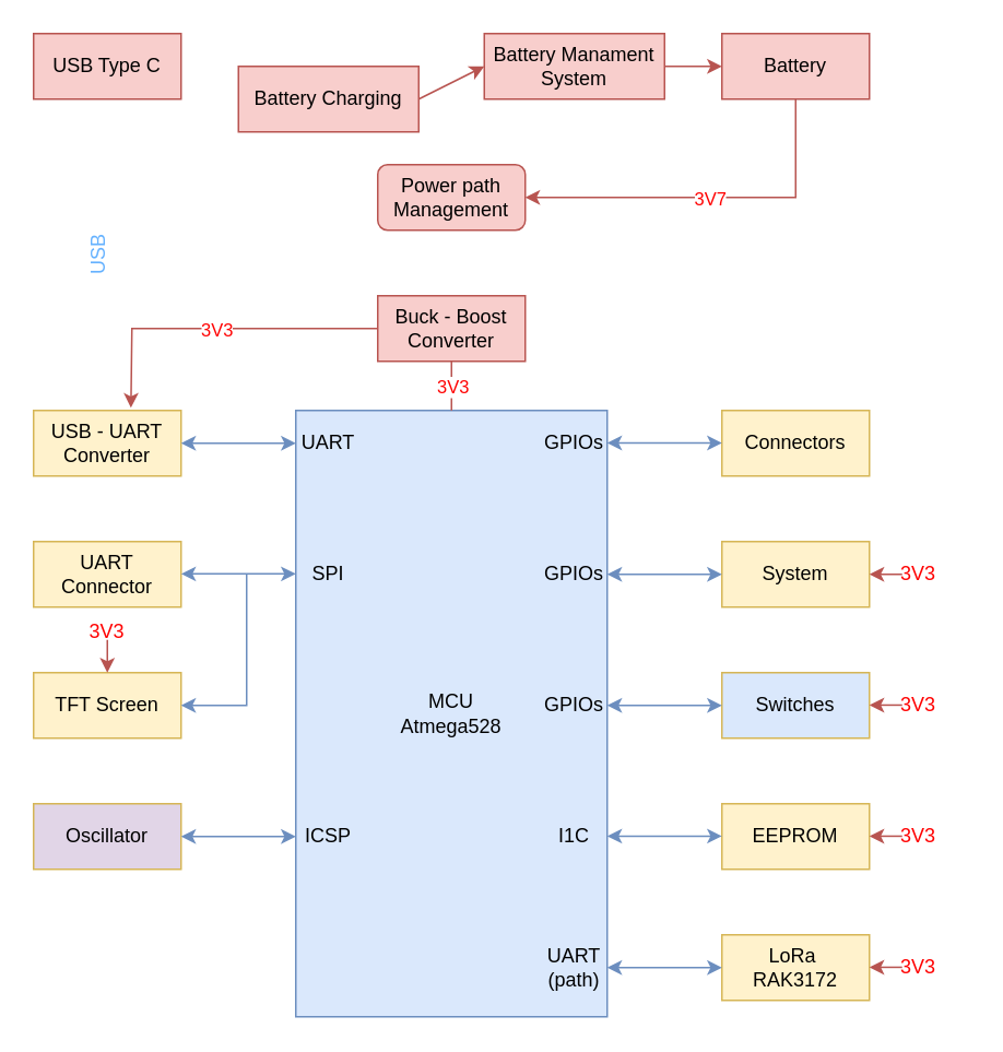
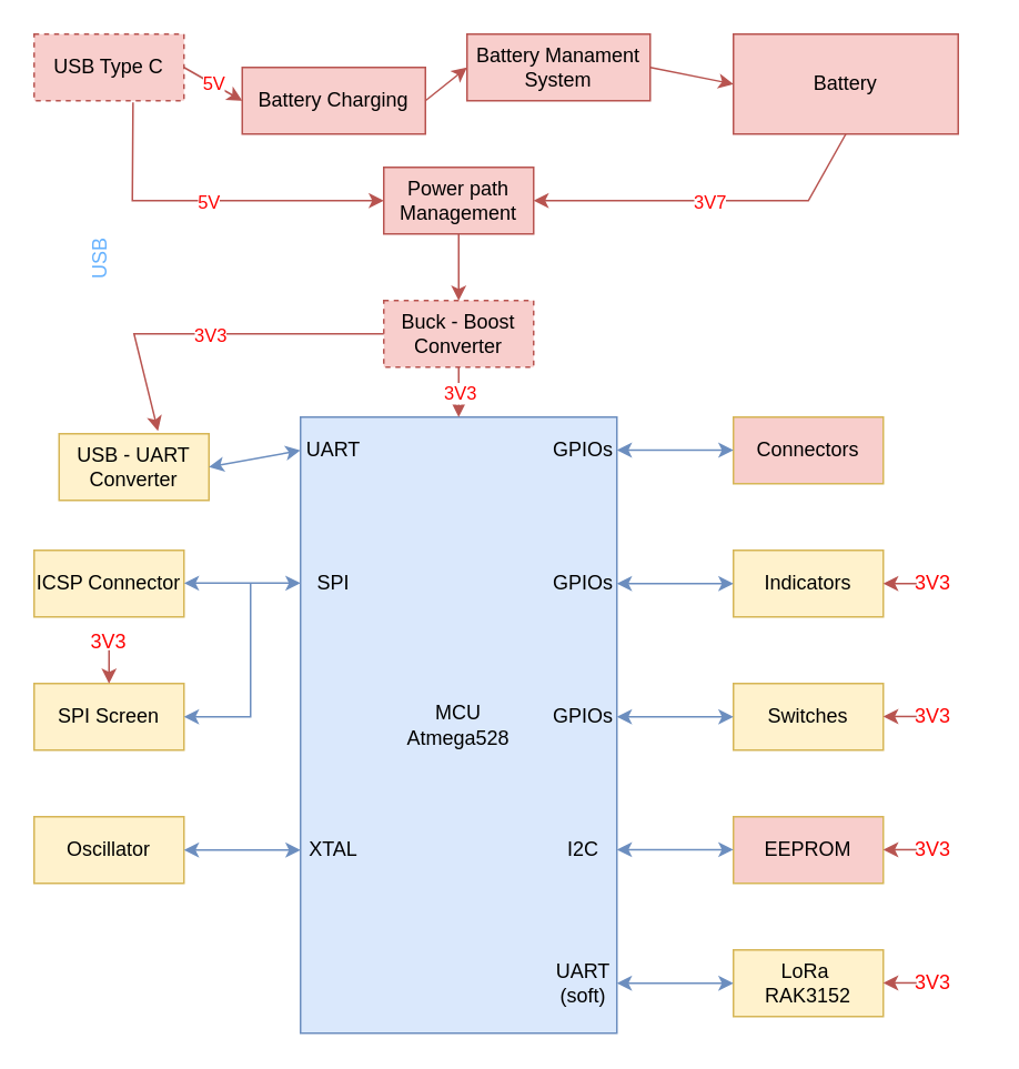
- <mxCell id="3" value="USB Type C" style="rounded=0;whiteSpace=wrap;html=1;fillColor=#f8cecc;strokeColor=#b85450;" parent="1" vertex="1"><mxGeometry x="20" y="20" width="90" height="40" as="geometry" /></mxCell>
+ <mxCell id="3" value="USB Type C" style="rounded=0;whiteSpace=wrap;html=1;fillColor=#f8cecc;strokeColor=#b85450;dashed=1;" parent="1" vertex="1"><mxGeometry x="20" y="20" width="90" height="40" as="geometry" /></mxCell>
- <mxCell id="5" value="Battery Manament System" style="rounded=0;whiteSpace=wrap;html=1;fillColor=#f8cecc;strokeColor=#b85450;" parent="1" vertex="1"><mxGeometry x="295" y="20" width="110" height="40" as="geometry" /></mxCell>
+ <mxCell id="5" value="Battery Manament System" style="rounded=0;whiteSpace=wrap;html=1;fillColor=#f8cecc;strokeColor=#b85450;" parent="1" vertex="1"><mxGeometry x="280" y="20" width="110" height="40" as="geometry" /></mxCell>
- <mxCell id="8" value="Battery" style="rounded=0;whiteSpace=wrap;html=1;fillColor=#f8cecc;strokeColor=#b85450;" parent="1" vertex="1"><mxGeometry x="440" y="20" width="90" height="40" as="geometry" /></mxCell>
+ <mxCell id="8" value="Battery" style="rounded=0;whiteSpace=wrap;html=1;fillColor=#f8cecc;strokeColor=#b85450;" parent="1" vertex="1"><mxGeometry x="440" y="20" width="135" height="60" as="geometry" /></mxCell>
+ <mxCell id="35" value="" style="endArrow=classic;html=1;rounded=0;exitX=1;exitY=0.5;exitDx=0;exitDy=0;entryX=0;entryY=0.5;entryDx=0;entryDy=0;fillColor=#f8cecc;strokeColor=#b85450;" parent="1" source="3" target="4" edge="1"><mxGeometry relative="1" as="geometry"><mxPoint x="240" y="160" as="sourcePoint" /><mxPoint x="340" y="160" as="targetPoint" /></mxGeometry></mxCell>
+ <mxCell id="36" value="5V" style="edgeLabel;resizable=0;html=1;;align=center;verticalAlign=middle;fontColor=#FF0000;" parent="35" connectable="0" vertex="1"><mxGeometry relative="1" as="geometry" /></mxCell>
+ <mxCell id="41" value="" style="endArrow=classic;html=1;rounded=0;exitX=0.66;exitY=1.024;exitDx=0;exitDy=0;entryX=0;entryY=0.5;entryDx=0;entryDy=0;fillColor=#f8cecc;strokeColor=#b85450;exitPerimeter=0;" parent="1" source="3" target="11" edge="1"><mxGeometry relative="1" as="geometry"><mxPoint x="140" y="80" as="sourcePoint" /><mxPoint x="175" y="80" as="targetPoint" /><Array as="points"><mxPoint x="79" y="120" /></Array></mxGeometry></mxCell>
+ <mxCell id="42" value="5V" style="edgeLabel;resizable=0;html=1;;align=center;verticalAlign=middle;fontColor=#FF0000;" parent="41" connectable="0" vertex="1"><mxGeometry relative="1" as="geometry" /></mxCell>
- <mxCell id="11" value="Power path Management" style="whiteSpace=wrap;html=1;fillColor=#f8cecc;strokeColor=#b85450;rounded=1;" parent="1" vertex="1"><mxGeometry x="230" y="100" width="90" height="40" as="geometry" /></mxCell>
+ <mxCell id="11" value="Power path Management" style="rounded=0;whiteSpace=wrap;html=1;fillColor=#f8cecc;strokeColor=#b85450;" parent="1" vertex="1"><mxGeometry x="230" y="100" width="90" height="40" as="geometry" /></mxCell>
+ <mxCell id="47" value="" style="endArrow=classic;html=1;rounded=0;exitX=0.5;exitY=1;exitDx=0;exitDy=0;entryX=0.5;entryY=0;entryDx=0;entryDy=0;fillColor=#f8cecc;strokeColor=#b85450;" parent="1" source="11" target="12" edge="1"><mxGeometry width="50" height="50" relative="1" as="geometry"><mxPoint x="340" y="150" as="sourcePoint" /><mxPoint x="380" y="150" as="targetPoint" /></mxGeometry></mxCell>
- <mxCell id="12" value="Buck - Boost Converter" style="rounded=0;whiteSpace=wrap;html=1;fillColor=#f8cecc;strokeColor=#b85450;" parent="1" vertex="1"><mxGeometry x="230" y="180" width="90" height="40" as="geometry" /></mxCell>
+ <mxCell id="12" value="Buck - Boost Converter" style="rounded=0;whiteSpace=wrap;html=1;fillColor=#f8cecc;strokeColor=#b85450;dashed=1;" parent="1" vertex="1"><mxGeometry x="230" y="180" width="90" height="40" as="geometry" /></mxCell>
- <mxCell id="45" value="" style="endArrow=none;html=1;rounded=0;exitX=0.5;exitY=1;exitDx=0;exitDy=0;entryX=0.5;entryY=0;entryDx=0;entryDy=0;fillColor=#f8cecc;strokeColor=#b85450;" parent="1" source="12" target="2" edge="1"><mxGeometry relative="1" as="geometry"><mxPoint x="200" y="230" as="sourcePoint" /><mxPoint x="235" y="230" as="targetPoint" /></mxGeometry></mxCell>
+ <mxCell id="45" value="" style="endArrow=classic;html=1;rounded=0;exitX=0.5;exitY=1;exitDx=0;exitDy=0;entryX=0.5;entryY=0;entryDx=0;entryDy=0;fillColor=#f8cecc;strokeColor=#b85450;" parent="1" source="12" target="2" edge="1"><mxGeometry relative="1" as="geometry"><mxPoint x="200" y="230" as="sourcePoint" /><mxPoint x="235" y="230" as="targetPoint" /></mxGeometry></mxCell>
- <mxCell id="6" value="USB - UART Converter" style="rounded=0;whiteSpace=wrap;html=1;fillColor=#fff2cc;strokeColor=#d6b656;" parent="1" vertex="1"><mxGeometry x="20" y="250" width="90" height="40" as="geometry" /></mxCell>
+ <mxCell id="6" value="USB - UART Converter" style="rounded=0;whiteSpace=wrap;html=1;fillColor=#fff2cc;strokeColor=#d6b656;" parent="1" vertex="1"><mxGeometry x="35" y="260" width="90" height="40" as="geometry" /></mxCell>
- <mxCell id="10" value="Connectors" style="rounded=0;whiteSpace=wrap;html=1;fillColor=#fff2cc;strokeColor=#d6b656;" parent="1" vertex="1"><mxGeometry x="440" y="250" width="90" height="40" as="geometry" /></mxCell>
+ <mxCell id="10" value="Connectors" style="rounded=0;whiteSpace=wrap;html=1;fillColor=#f8cecc;strokeColor=#d6b656;" parent="1" vertex="1"><mxGeometry x="440" y="250" width="90" height="40" as="geometry" /></mxCell>
- <mxCell id="7" value="UART Connector" style="rounded=0;whiteSpace=wrap;html=1;fillColor=#fff2cc;strokeColor=#d6b656;" parent="1" vertex="1"><mxGeometry x="20" y="330" width="90" height="40" as="geometry" /></mxCell>
+ <mxCell id="7" value="ICSP Connector" style="rounded=0;whiteSpace=wrap;html=1;fillColor=#fff2cc;strokeColor=#d6b656;" parent="1" vertex="1"><mxGeometry x="20" y="330" width="90" height="40" as="geometry" /></mxCell>
- <mxCell id="9" value="System" style="rounded=0;whiteSpace=wrap;html=1;fillColor=#fff2cc;strokeColor=#d6b656;" parent="1" vertex="1"><mxGeometry x="440" y="330" width="90" height="40" as="geometry" /></mxCell>
+ <mxCell id="9" value="Indicators" style="rounded=0;whiteSpace=wrap;html=1;fillColor=#fff2cc;strokeColor=#d6b656;" parent="1" vertex="1"><mxGeometry x="440" y="330" width="90" height="40" as="geometry" /></mxCell>
- <mxCell id="13" value="TFT Screen" style="rounded=0;whiteSpace=wrap;html=1;fillColor=#fff2cc;strokeColor=#d6b656;" parent="1" vertex="1"><mxGeometry x="20" y="410" width="90" height="40" as="geometry" /></mxCell>
+ <mxCell id="13" value="SPI Screen" style="rounded=0;whiteSpace=wrap;html=1;fillColor=#fff2cc;strokeColor=#d6b656;" parent="1" vertex="1"><mxGeometry x="20" y="410" width="90" height="40" as="geometry" /></mxCell>
- <mxCell id="15" value="Switches" style="rounded=0;whiteSpace=wrap;html=1;fillColor=#dae8fc;strokeColor=#d6b656;" parent="1" vertex="1"><mxGeometry x="440" y="410" width="90" height="40" as="geometry" /></mxCell>
+ <mxCell id="15" value="Switches" style="rounded=0;whiteSpace=wrap;html=1;fillColor=#fff2cc;strokeColor=#d6b656;" parent="1" vertex="1"><mxGeometry x="440" y="410" width="90" height="40" as="geometry" /></mxCell>
- <mxCell id="14" value="Oscillator" style="rounded=0;whiteSpace=wrap;html=1;fillColor=#e1d5e7;strokeColor=#d6b656;" parent="1" vertex="1"><mxGeometry x="20" y="490" width="90" height="40" as="geometry" /></mxCell>
+ <mxCell id="14" value="Oscillator" style="rounded=0;whiteSpace=wrap;html=1;fillColor=#fff2cc;strokeColor=#d6b656;" parent="1" vertex="1"><mxGeometry x="20" y="490" width="90" height="40" as="geometry" /></mxCell>
- <mxCell id="21" value="ICSP" style="text;html=1;align=center;verticalAlign=middle;whiteSpace=wrap;rounded=0;" parent="1" vertex="1"><mxGeometry x="170" y="495" width="60" height="30" as="geometry" /></mxCell>
+ <mxCell id="21" value="XTAL" style="text;html=1;align=center;verticalAlign=middle;whiteSpace=wrap;rounded=0;" parent="1" vertex="1"><mxGeometry x="170" y="495" width="60" height="30" as="geometry" /></mxCell>
- <mxCell id="25" value="I1C" style="text;html=1;align=center;verticalAlign=middle;whiteSpace=wrap;rounded=0;" parent="1" vertex="1"><mxGeometry x="320" y="495" width="60" height="30" as="geometry" /></mxCell>
+ <mxCell id="25" value="I2C" style="text;html=1;align=center;verticalAlign=middle;whiteSpace=wrap;rounded=0;" parent="1" vertex="1"><mxGeometry x="320" y="495" width="60" height="30" as="geometry" /></mxCell>
- <mxCell id="16" value="EEPROM" style="rounded=0;whiteSpace=wrap;html=1;fillColor=#fff2cc;strokeColor=#d6b656;" parent="1" vertex="1"><mxGeometry x="440" y="490" width="90" height="40" as="geometry" /></mxCell>
+ <mxCell id="16" value="EEPROM" style="rounded=0;whiteSpace=wrap;html=1;fillColor=#f8cecc;strokeColor=#d6b656;" parent="1" vertex="1"><mxGeometry x="440" y="490" width="90" height="40" as="geometry" /></mxCell>
- <mxCell id="26" value="UART (path)" style="text;html=1;align=center;verticalAlign=middle;whiteSpace=wrap;rounded=0;" parent="1" vertex="1"><mxGeometry x="320" y="575" width="60" height="30" as="geometry" /></mxCell>
+ <mxCell id="26" value="UART (soft)" style="text;html=1;align=center;verticalAlign=middle;whiteSpace=wrap;rounded=0;" parent="1" vertex="1"><mxGeometry x="320" y="575" width="60" height="30" as="geometry" /></mxCell>
- <mxCell id="17" value="LoRa&amp;nbsp;&lt;div&gt;RAK3172&lt;/div&gt;" style="rounded=0;whiteSpace=wrap;html=1;fillColor=#fff2cc;strokeColor=#d6b656;" parent="1" vertex="1"><mxGeometry x="440" y="570" width="90" height="40" as="geometry" /></mxCell>
+ <mxCell id="17" value="LoRa&amp;nbsp;&lt;div&gt;RAK3152&lt;/div&gt;" style="rounded=0;whiteSpace=wrap;html=1;fillColor=#fff2cc;strokeColor=#d6b656;" parent="1" vertex="1"><mxGeometry x="440" y="570" width="90" height="40" as="geometry" /></mxCell>
